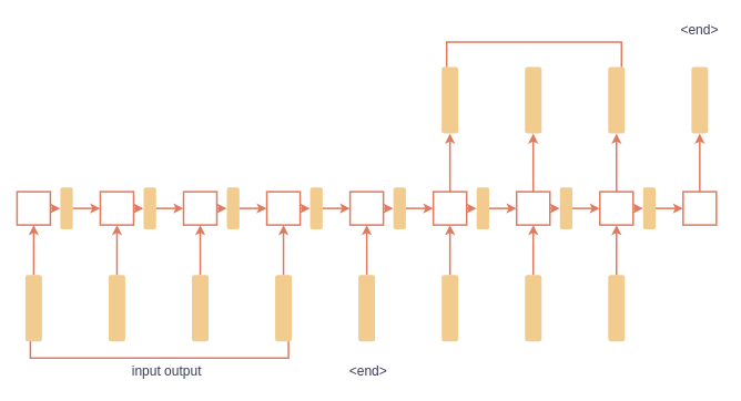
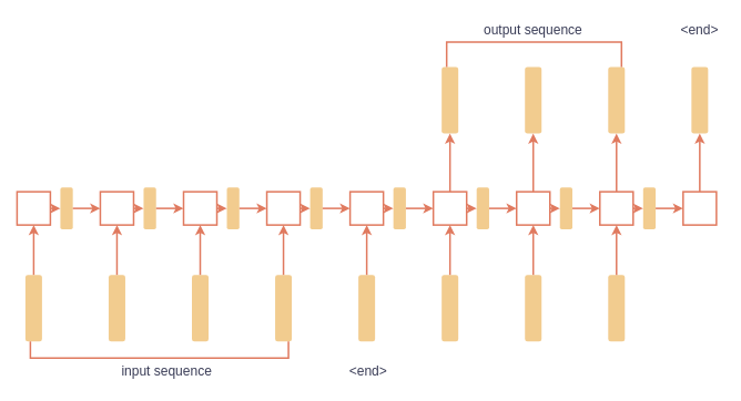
+ <mxCell id="55" value="output sequence" style="text;html=1;strokeColor=none;fillColor=none;align=center;verticalAlign=middle;whiteSpace=wrap;rounded=0;fontColor=#393C56;fontSize=16;labelBackgroundColor=none;" vertex="1" parent="1"><mxGeometry x="570" y="20" width="140" height="30" as="geometry" /></mxCell>
- <mxCell id="45" value="input output" style="text;html=1;strokeColor=none;fillColor=none;align=center;verticalAlign=middle;whiteSpace=wrap;rounded=0;fontColor=#393C56;fontSize=16;labelBackgroundColor=none;" vertex="1" parent="1"><mxGeometry x="130" y="430" width="140" height="30" as="geometry" /></mxCell>
+ <mxCell id="45" value="input sequence" style="text;html=1;strokeColor=none;fillColor=none;align=center;verticalAlign=middle;whiteSpace=wrap;rounded=0;fontColor=#393C56;fontSize=16;labelBackgroundColor=none;" vertex="1" parent="1"><mxGeometry x="130" y="430" width="140" height="30" as="geometry" /></mxCell>
